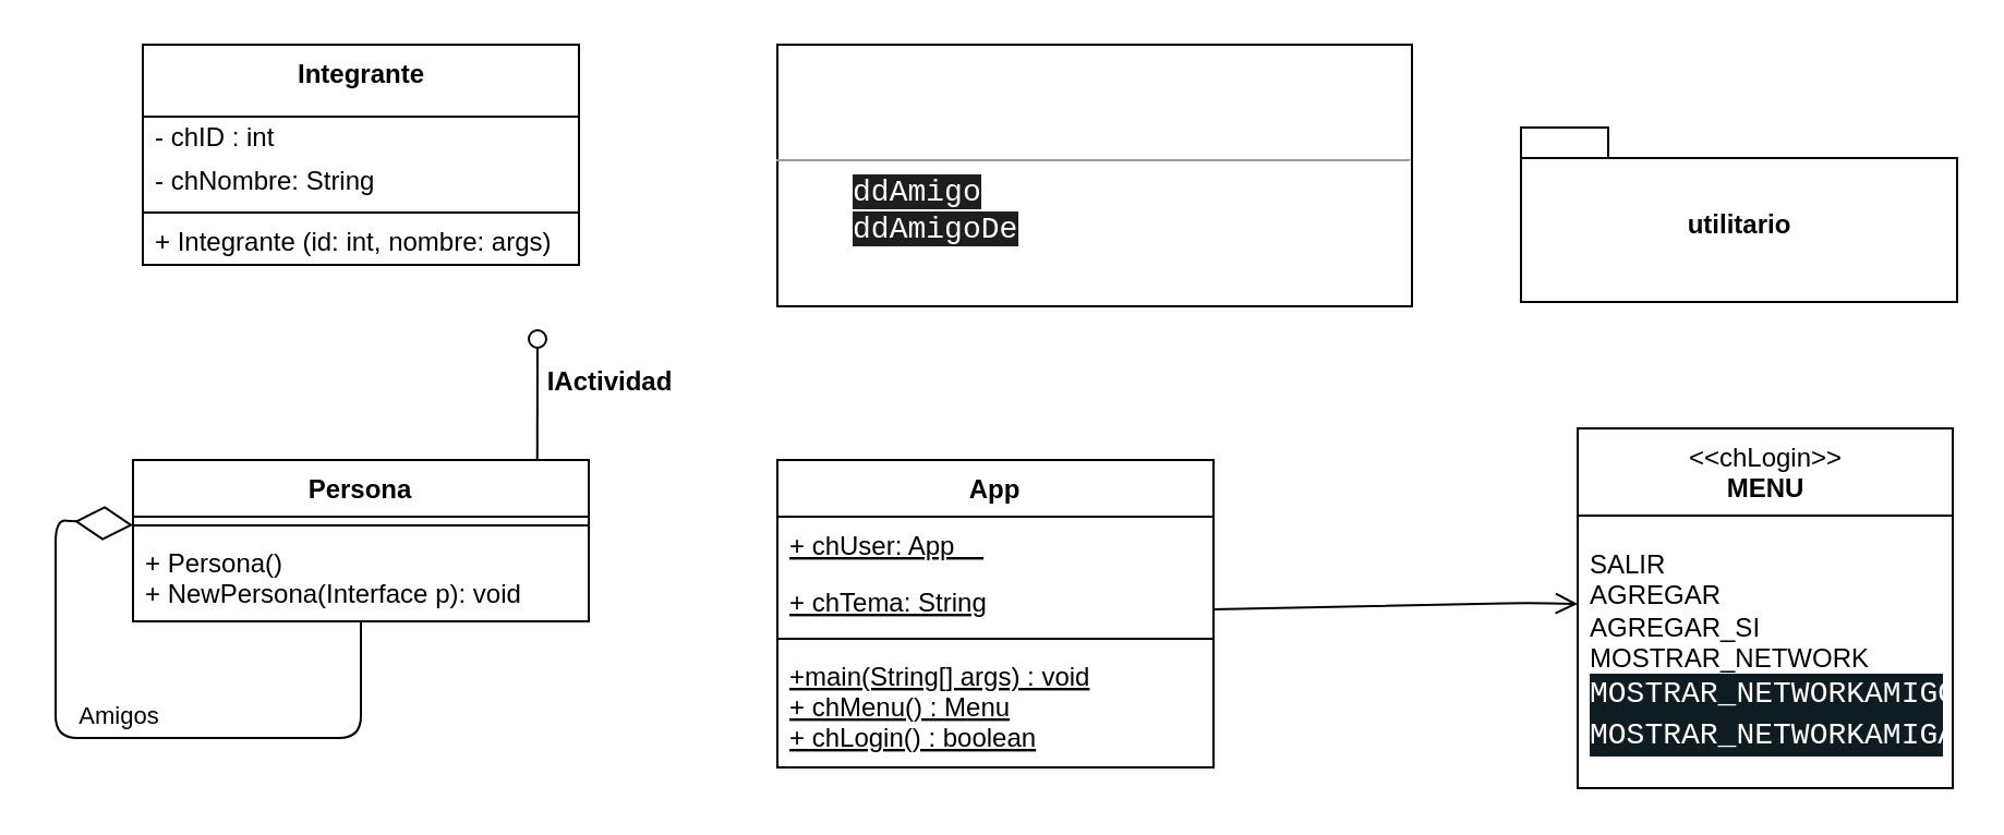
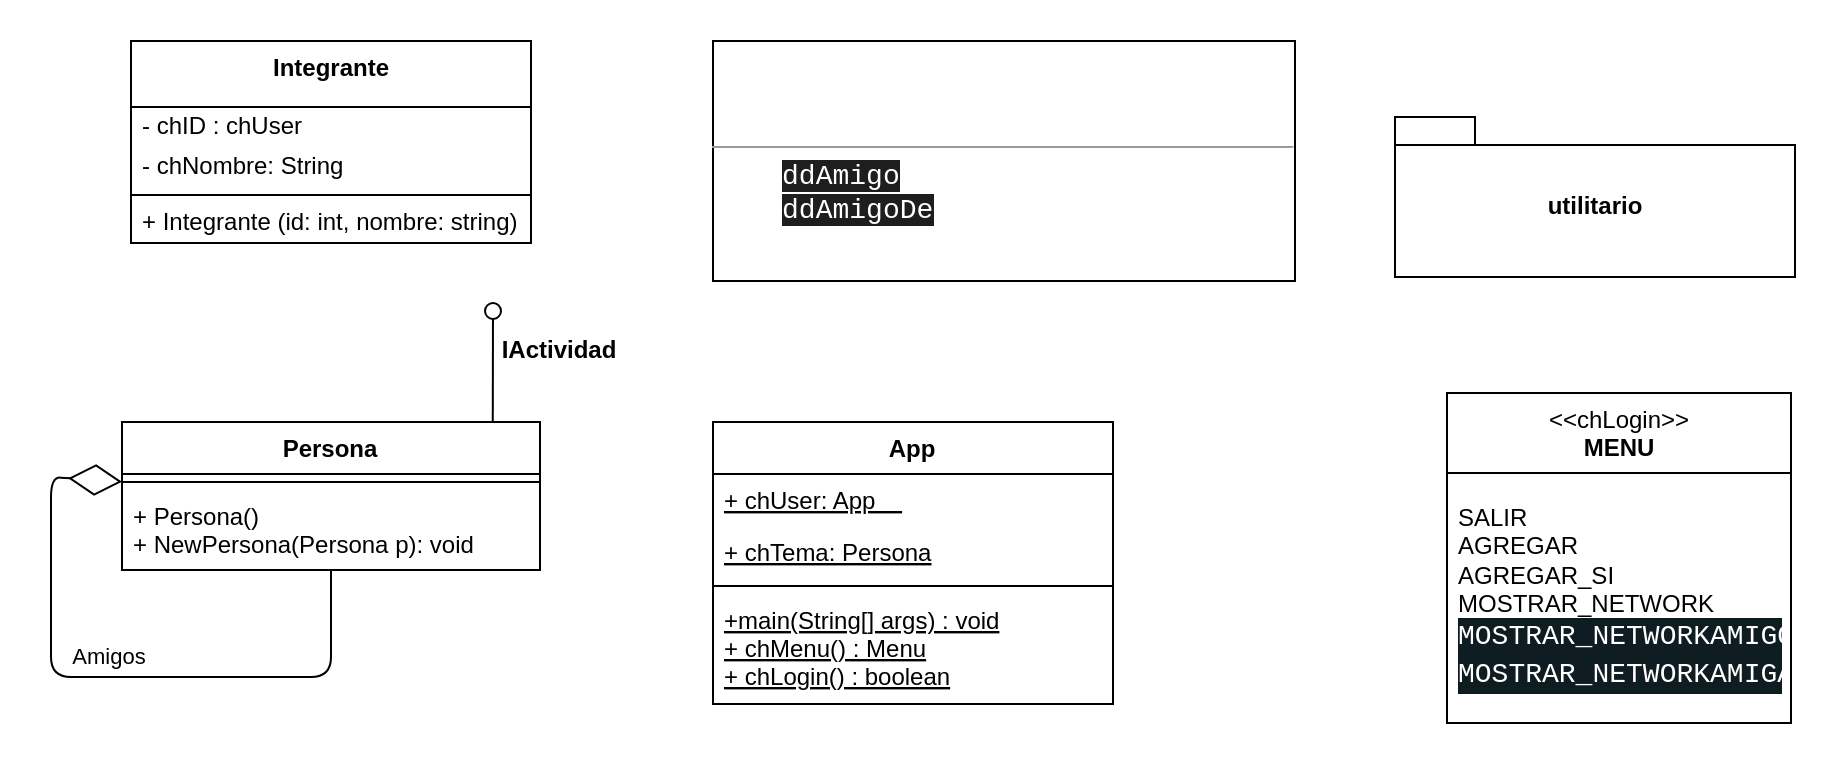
- <mxCell id="3" value="- chID : int" style="text;html=1;strokeColor=none;fillColor=none;align=left;verticalAlign=middle;spacingLeft=4;spacingRight=4;overflow=hidden;rotatable=0;points=[[0,0.5],[1,0.5]];portConstraint=eastwest;" parent="2" vertex="1"><mxGeometry y="33" width="200" height="20" as="geometry" /></mxCell>
+ <mxCell id="3" value="- chID : chUser" style="text;html=1;strokeColor=none;fillColor=none;align=left;verticalAlign=middle;spacingLeft=4;spacingRight=4;overflow=hidden;rotatable=0;points=[[0,0.5],[1,0.5]];portConstraint=eastwest;" parent="2" vertex="1"><mxGeometry y="33" width="200" height="20" as="geometry" /></mxCell>
- <mxCell id="6" value="+ Integrante (id: int, nombre: args)" style="text;html=1;strokeColor=none;fillColor=none;align=left;verticalAlign=middle;spacingLeft=4;spacingRight=4;overflow=hidden;rotatable=0;points=[[0,0.5],[1,0.5]];portConstraint=eastwest;" parent="2" vertex="1"><mxGeometry y="81" width="200" height="20" as="geometry" /></mxCell>
+ <mxCell id="6" value="+ Integrante (id: int, nombre: string)" style="text;html=1;strokeColor=none;fillColor=none;align=left;verticalAlign=middle;spacingLeft=4;spacingRight=4;overflow=hidden;rotatable=0;points=[[0,0.5],[1,0.5]];portConstraint=eastwest;" parent="2" vertex="1"><mxGeometry y="81" width="200" height="20" as="geometry" /></mxCell>
- <mxCell id="11" value="+ Persona()&#10;+ NewPersona(Interface p): void" style="text;strokeColor=none;fillColor=none;align=left;verticalAlign=top;spacingLeft=4;spacingRight=4;overflow=hidden;rotatable=0;points=[[0,0.5],[1,0.5]];portConstraint=eastwest;" parent="9" vertex="1"><mxGeometry y="34" width="209" height="40" as="geometry" /></mxCell>
+ <mxCell id="11" value="+ Persona()&#10;+ NewPersona(Persona p): void" style="text;strokeColor=none;fillColor=none;align=left;verticalAlign=top;spacingLeft=4;spacingRight=4;overflow=hidden;rotatable=0;points=[[0,0.5],[1,0.5]];portConstraint=eastwest;" parent="9" vertex="1"><mxGeometry y="34" width="209" height="40" as="geometry" /></mxCell>
- <mxCell id="18" value="+ chTema: String" style="text;strokeColor=none;fillColor=none;align=left;verticalAlign=top;spacingLeft=4;spacingRight=4;overflow=hidden;rotatable=0;points=[[0,0.5],[1,0.5]];portConstraint=eastwest;fontStyle=4" parent="16" vertex="1"><mxGeometry y="52" width="200" height="26" as="geometry" /></mxCell>
+ <mxCell id="18" value="+ chTema: Persona" style="text;strokeColor=none;fillColor=none;align=left;verticalAlign=top;spacingLeft=4;spacingRight=4;overflow=hidden;rotatable=0;points=[[0,0.5],[1,0.5]];portConstraint=eastwest;fontStyle=4" parent="16" vertex="1"><mxGeometry y="52" width="200" height="26" as="geometry" /></mxCell>
- <mxCell id="21" value="" style="endArrow=open;startArrow=none;endFill=0;startFill=0;endSize=8;html=1;verticalAlign=bottom;labelBackgroundColor=none;strokeWidth=1;fontColor=none;" parent="1" source="16" target="7" edge="1"><mxGeometry width="160" relative="1" as="geometry"><mxPoint x="648" y="258" as="sourcePoint" /><mxPoint x="808" y="258" as="targetPoint" /><Array as="points"><mxPoint x="695" y="276" /></Array></mxGeometry></mxCell>
